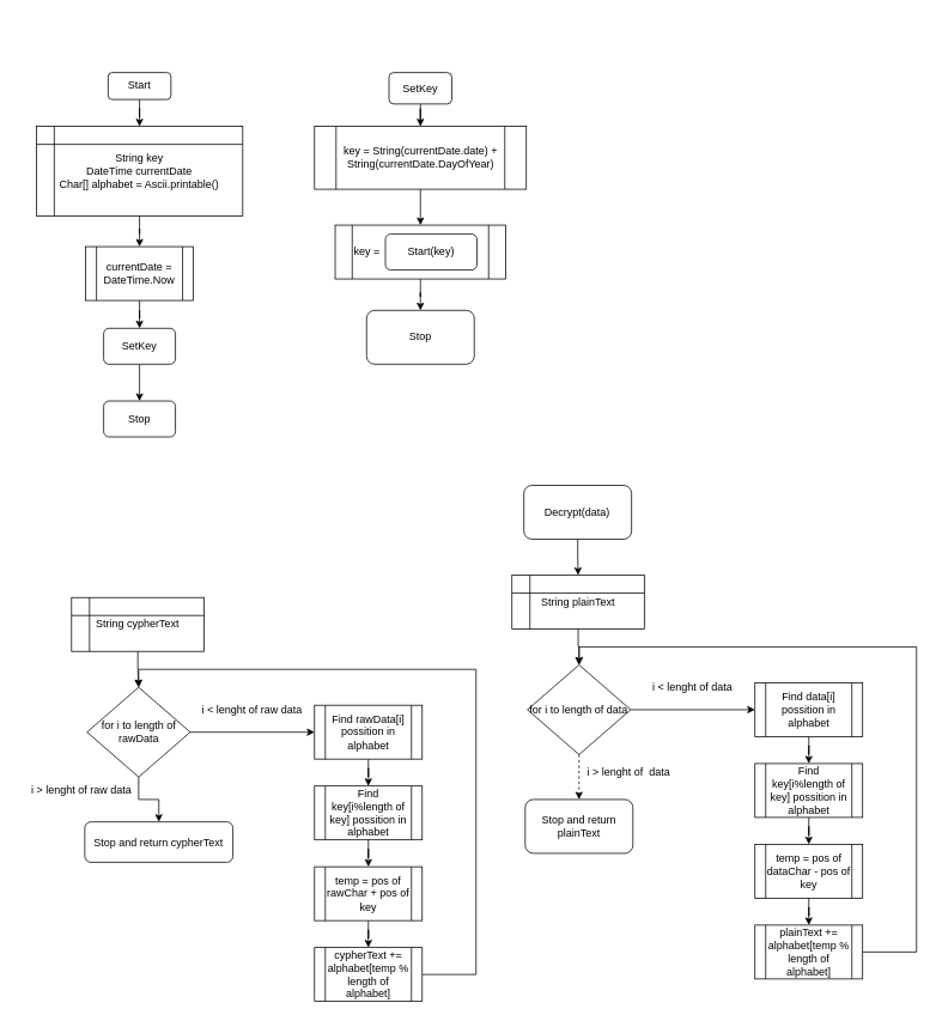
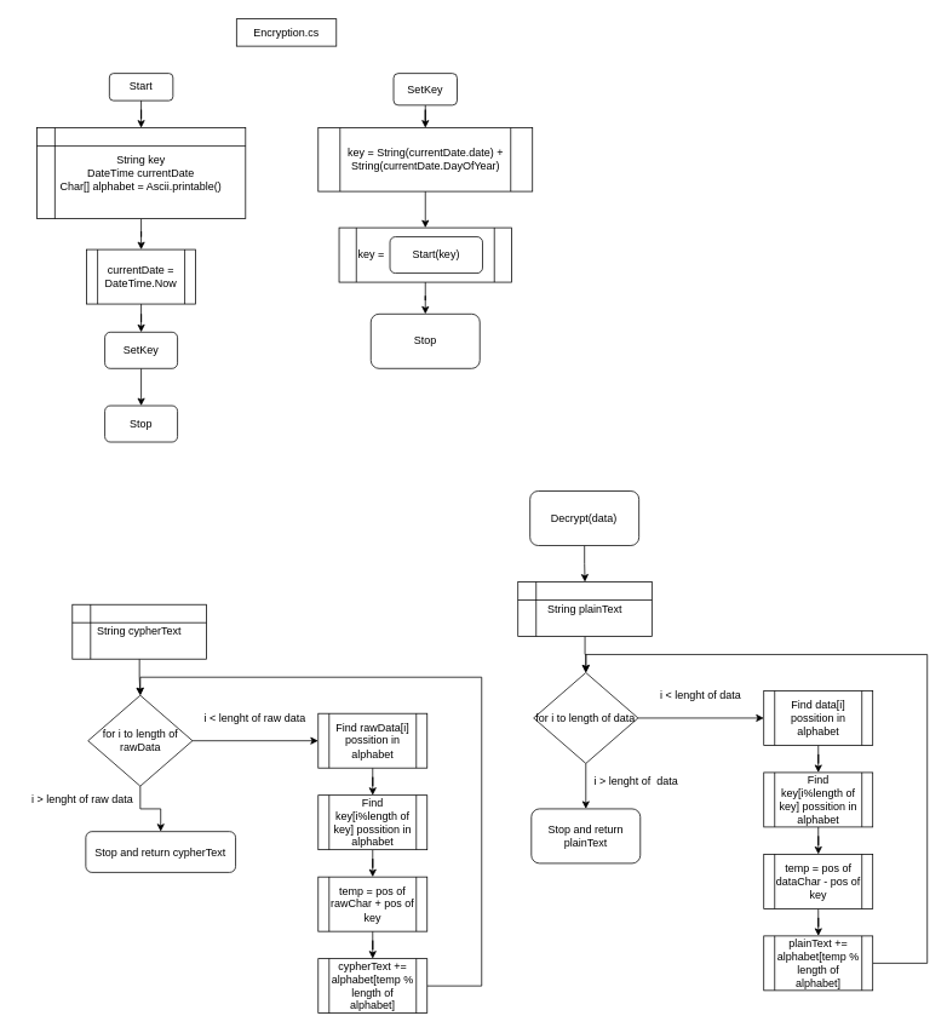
+ <mxCell id="4" value="Encryption.cs" style="rounded=0;whiteSpace=wrap;html=1;" vertex="1" parent="1"><mxGeometry x="260" y="20" width="110" height="30" as="geometry" /></mxCell>
- <mxCell id="38" style="edgeStyle=orthogonalEdgeStyle;rounded=0;orthogonalLoop=1;jettySize=auto;html=1;dashed=1;" edge="1" source="40" target="51" parent="1"><mxGeometry relative="1" as="geometry" /></mxCell>
+ <mxCell id="38" style="edgeStyle=orthogonalEdgeStyle;rounded=0;orthogonalLoop=1;jettySize=auto;html=1;" edge="1" source="40" target="51" parent="1"><mxGeometry relative="1" as="geometry" /></mxCell>
